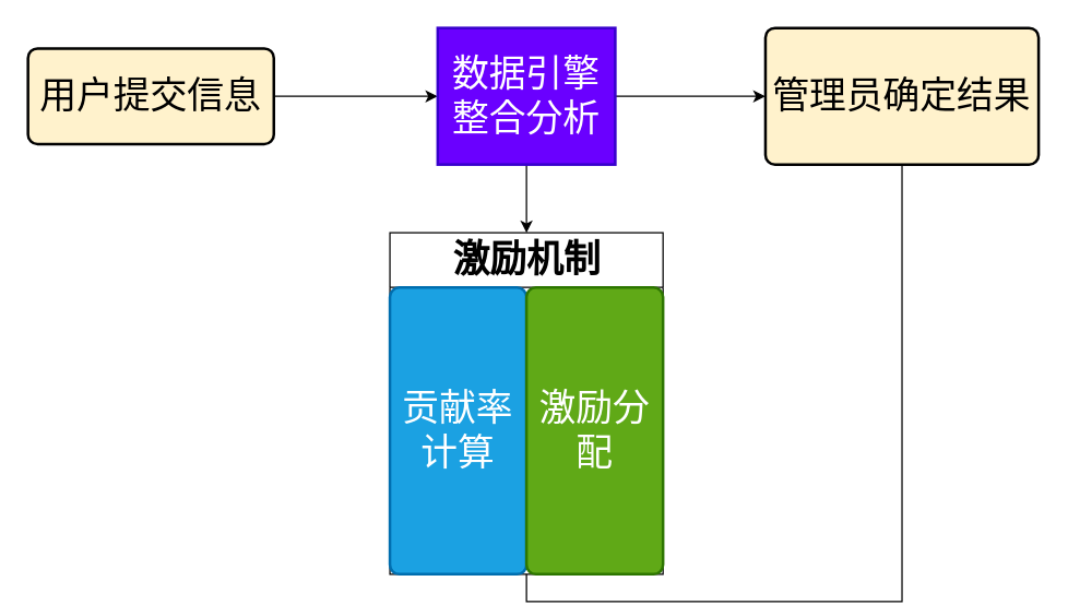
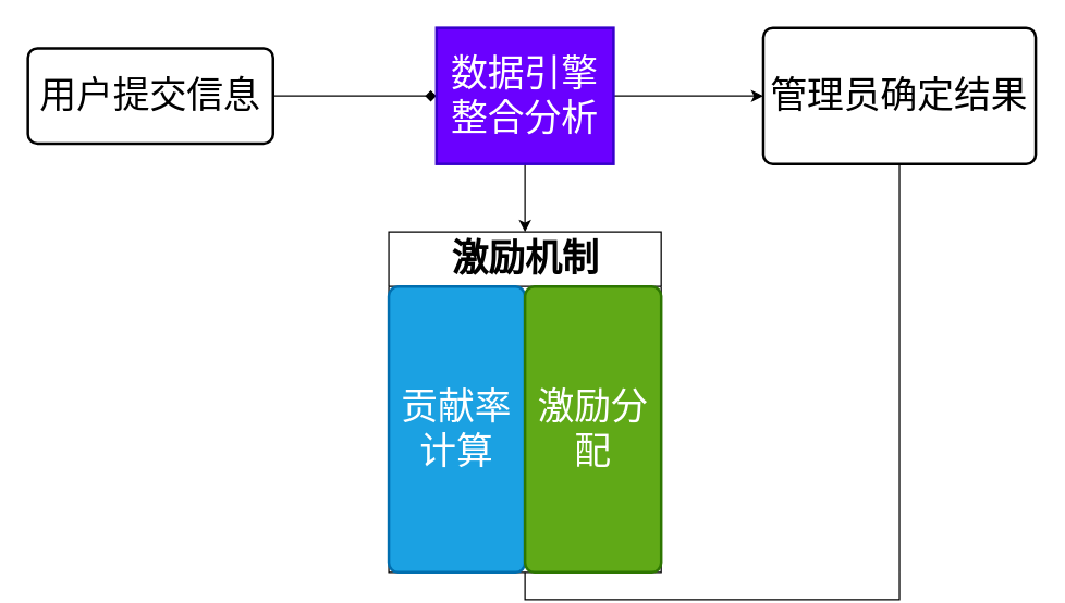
- <mxCell id="3" value="用户提交信息" style="rounded=1;whiteSpace=wrap;html=1;absoluteArcSize=1;arcSize=14;strokeWidth=2;fontSize=27;fillColor=#fff2cc;" vertex="1" parent="1"><mxGeometry x="20" y="35" width="180" height="70" as="geometry" /></mxCell>
+ <mxCell id="3" value="用户提交信息" style="rounded=1;whiteSpace=wrap;html=1;absoluteArcSize=1;arcSize=14;strokeWidth=2;fontSize=27;" vertex="1" parent="1"><mxGeometry x="20" y="35" width="180" height="70" as="geometry" /></mxCell>
- <mxCell id="2" style="edgeStyle=orthogonalEdgeStyle;rounded=0;orthogonalLoop=1;jettySize=auto;html=1;fontSize=27;" edge="1" parent="1" source="3" target="6"><mxGeometry relative="1" as="geometry" /></mxCell>
+ <mxCell id="2" style="edgeStyle=orthogonalEdgeStyle;rounded=0;orthogonalLoop=1;jettySize=auto;html=1;fontSize=27;endArrow=diamond;" edge="1" parent="1" source="3" target="6"><mxGeometry relative="1" as="geometry" /></mxCell>
- <mxCell id="7" value="管理员确定结果" style="rounded=1;whiteSpace=wrap;html=1;absoluteArcSize=1;arcSize=14;strokeWidth=2;fontSize=27;fillColor=#fff2cc;" vertex="1" parent="1"><mxGeometry x="560" y="20" width="200" height="100" as="geometry" /></mxCell>
+ <mxCell id="7" value="管理员确定结果" style="rounded=1;whiteSpace=wrap;html=1;absoluteArcSize=1;arcSize=14;strokeWidth=2;fontSize=27;" vertex="1" parent="1"><mxGeometry x="560" y="20" width="200" height="100" as="geometry" /></mxCell>
